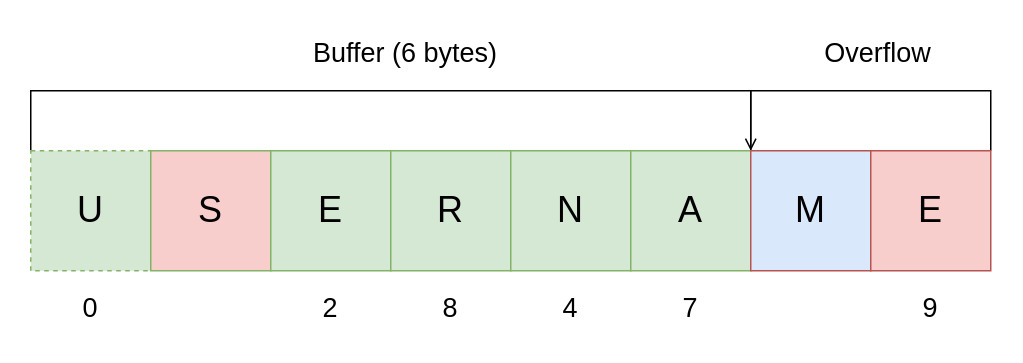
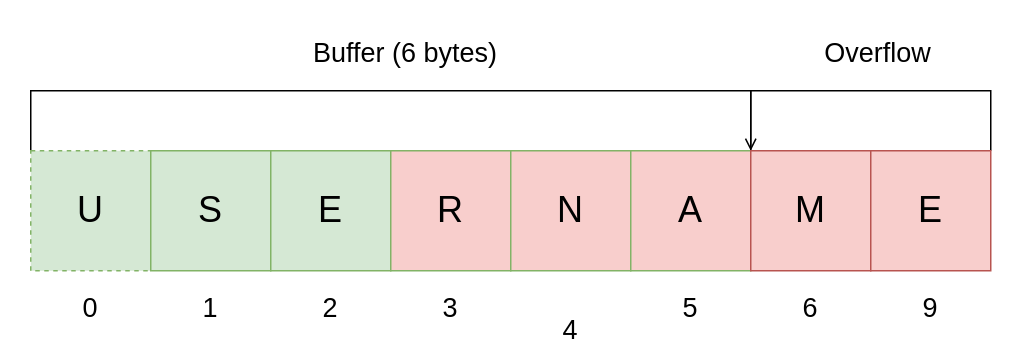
- <mxCell id="4" value="S" style="whiteSpace=wrap;html=1;aspect=fixed;fontSize=24;fillColor=#f8cecc;strokeColor=#82b366;" vertex="1" parent="1"><mxGeometry x="100" y="100" width="80" height="80" as="geometry" /></mxCell>
+ <mxCell id="4" value="S" style="whiteSpace=wrap;html=1;aspect=fixed;fontSize=24;fillColor=#d5e8d4;strokeColor=#82b366;" vertex="1" parent="1"><mxGeometry x="100" y="100" width="80" height="80" as="geometry" /></mxCell>
- <mxCell id="6" value="R" style="whiteSpace=wrap;html=1;aspect=fixed;fontSize=24;fillColor=#d5e8d4;strokeColor=#82b366;" vertex="1" parent="1"><mxGeometry x="260" y="100" width="80" height="80" as="geometry" /></mxCell>
+ <mxCell id="6" value="R" style="whiteSpace=wrap;html=1;aspect=fixed;fontSize=24;fillColor=#f8cecc;strokeColor=#82b366;" vertex="1" parent="1"><mxGeometry x="260" y="100" width="80" height="80" as="geometry" /></mxCell>
- <mxCell id="7" value="N" style="whiteSpace=wrap;html=1;aspect=fixed;fontSize=24;fillColor=#d5e8d4;strokeColor=#82b366;" vertex="1" parent="1"><mxGeometry x="340" y="100" width="80" height="80" as="geometry" /></mxCell>
+ <mxCell id="7" value="N" style="whiteSpace=wrap;html=1;aspect=fixed;fontSize=24;fillColor=#f8cecc;strokeColor=#82b366;" vertex="1" parent="1"><mxGeometry x="340" y="100" width="80" height="80" as="geometry" /></mxCell>
- <mxCell id="9" value="A" style="whiteSpace=wrap;html=1;aspect=fixed;fontSize=24;fillColor=#d5e8d4;strokeColor=#82b366;" vertex="1" parent="1"><mxGeometry x="420" y="100" width="80" height="80" as="geometry" /></mxCell>
+ <mxCell id="9" value="A" style="whiteSpace=wrap;html=1;aspect=fixed;fontSize=24;fillColor=#f8cecc;strokeColor=#82b366;" vertex="1" parent="1"><mxGeometry x="420" y="100" width="80" height="80" as="geometry" /></mxCell>
- <mxCell id="10" value="M" style="whiteSpace=wrap;html=1;aspect=fixed;fontSize=24;fillColor=#dae8fc;strokeColor=#b85450;" vertex="1" parent="1"><mxGeometry x="500" y="100" width="80" height="80" as="geometry" /></mxCell>
+ <mxCell id="10" value="M" style="whiteSpace=wrap;html=1;aspect=fixed;fontSize=24;fillColor=#f8cecc;strokeColor=#b85450;" vertex="1" parent="1"><mxGeometry x="500" y="100" width="80" height="80" as="geometry" /></mxCell>
+ <mxCell id="15" value="1" style="text;html=1;align=center;verticalAlign=middle;whiteSpace=wrap;rounded=0;fontSize=18;" vertex="1" parent="1"><mxGeometry x="110" y="190" width="60" height="30" as="geometry" /></mxCell>
- <mxCell id="17" value="8" style="text;html=1;align=center;verticalAlign=middle;whiteSpace=wrap;rounded=0;fontSize=18;" vertex="1" parent="1"><mxGeometry x="270" y="190" width="60" height="30" as="geometry" /></mxCell>
+ <mxCell id="17" value="3" style="text;html=1;align=center;verticalAlign=middle;whiteSpace=wrap;rounded=0;fontSize=18;" vertex="1" parent="1"><mxGeometry x="270" y="190" width="60" height="30" as="geometry" /></mxCell>
- <mxCell id="18" value="4" style="text;html=1;align=center;verticalAlign=middle;whiteSpace=wrap;rounded=0;fontSize=18;" vertex="1" parent="1"><mxGeometry x="350" y="190" width="60" height="30" as="geometry" /></mxCell>
+ <mxCell id="18" value="4" style="text;html=1;align=center;verticalAlign=middle;whiteSpace=wrap;rounded=0;fontSize=18;" vertex="1" parent="1"><mxGeometry x="350" y="205" width="60" height="30" as="geometry" /></mxCell>
- <mxCell id="19" value="7" style="text;html=1;align=center;verticalAlign=middle;whiteSpace=wrap;rounded=0;fontSize=18;" vertex="1" parent="1"><mxGeometry x="430" y="190" width="60" height="30" as="geometry" /></mxCell>
+ <mxCell id="19" value="5" style="text;html=1;align=center;verticalAlign=middle;whiteSpace=wrap;rounded=0;fontSize=18;" vertex="1" parent="1"><mxGeometry x="430" y="190" width="60" height="30" as="geometry" /></mxCell>
+ <mxCell id="20" value="6" style="text;html=1;align=center;verticalAlign=middle;whiteSpace=wrap;rounded=0;fontSize=18;" vertex="1" parent="1"><mxGeometry x="510" y="190" width="60" height="30" as="geometry" /></mxCell>
